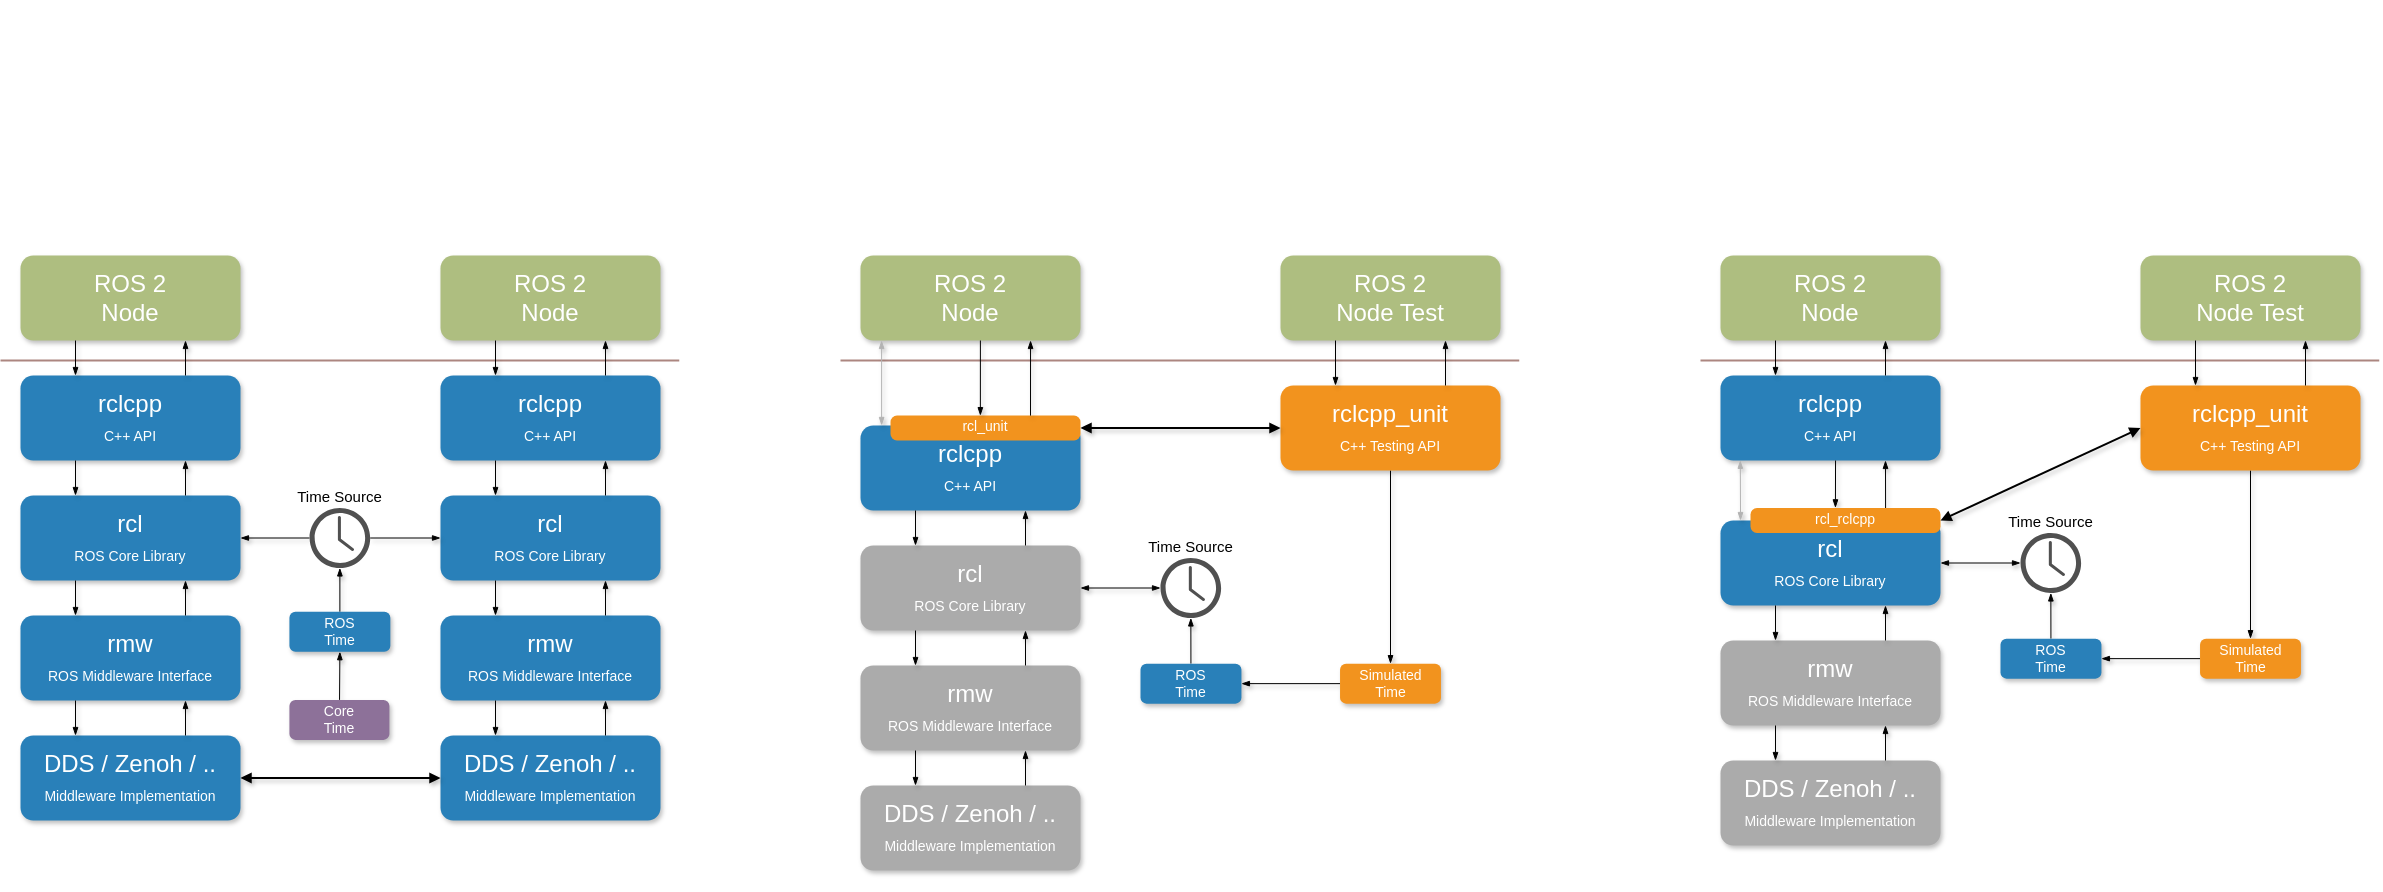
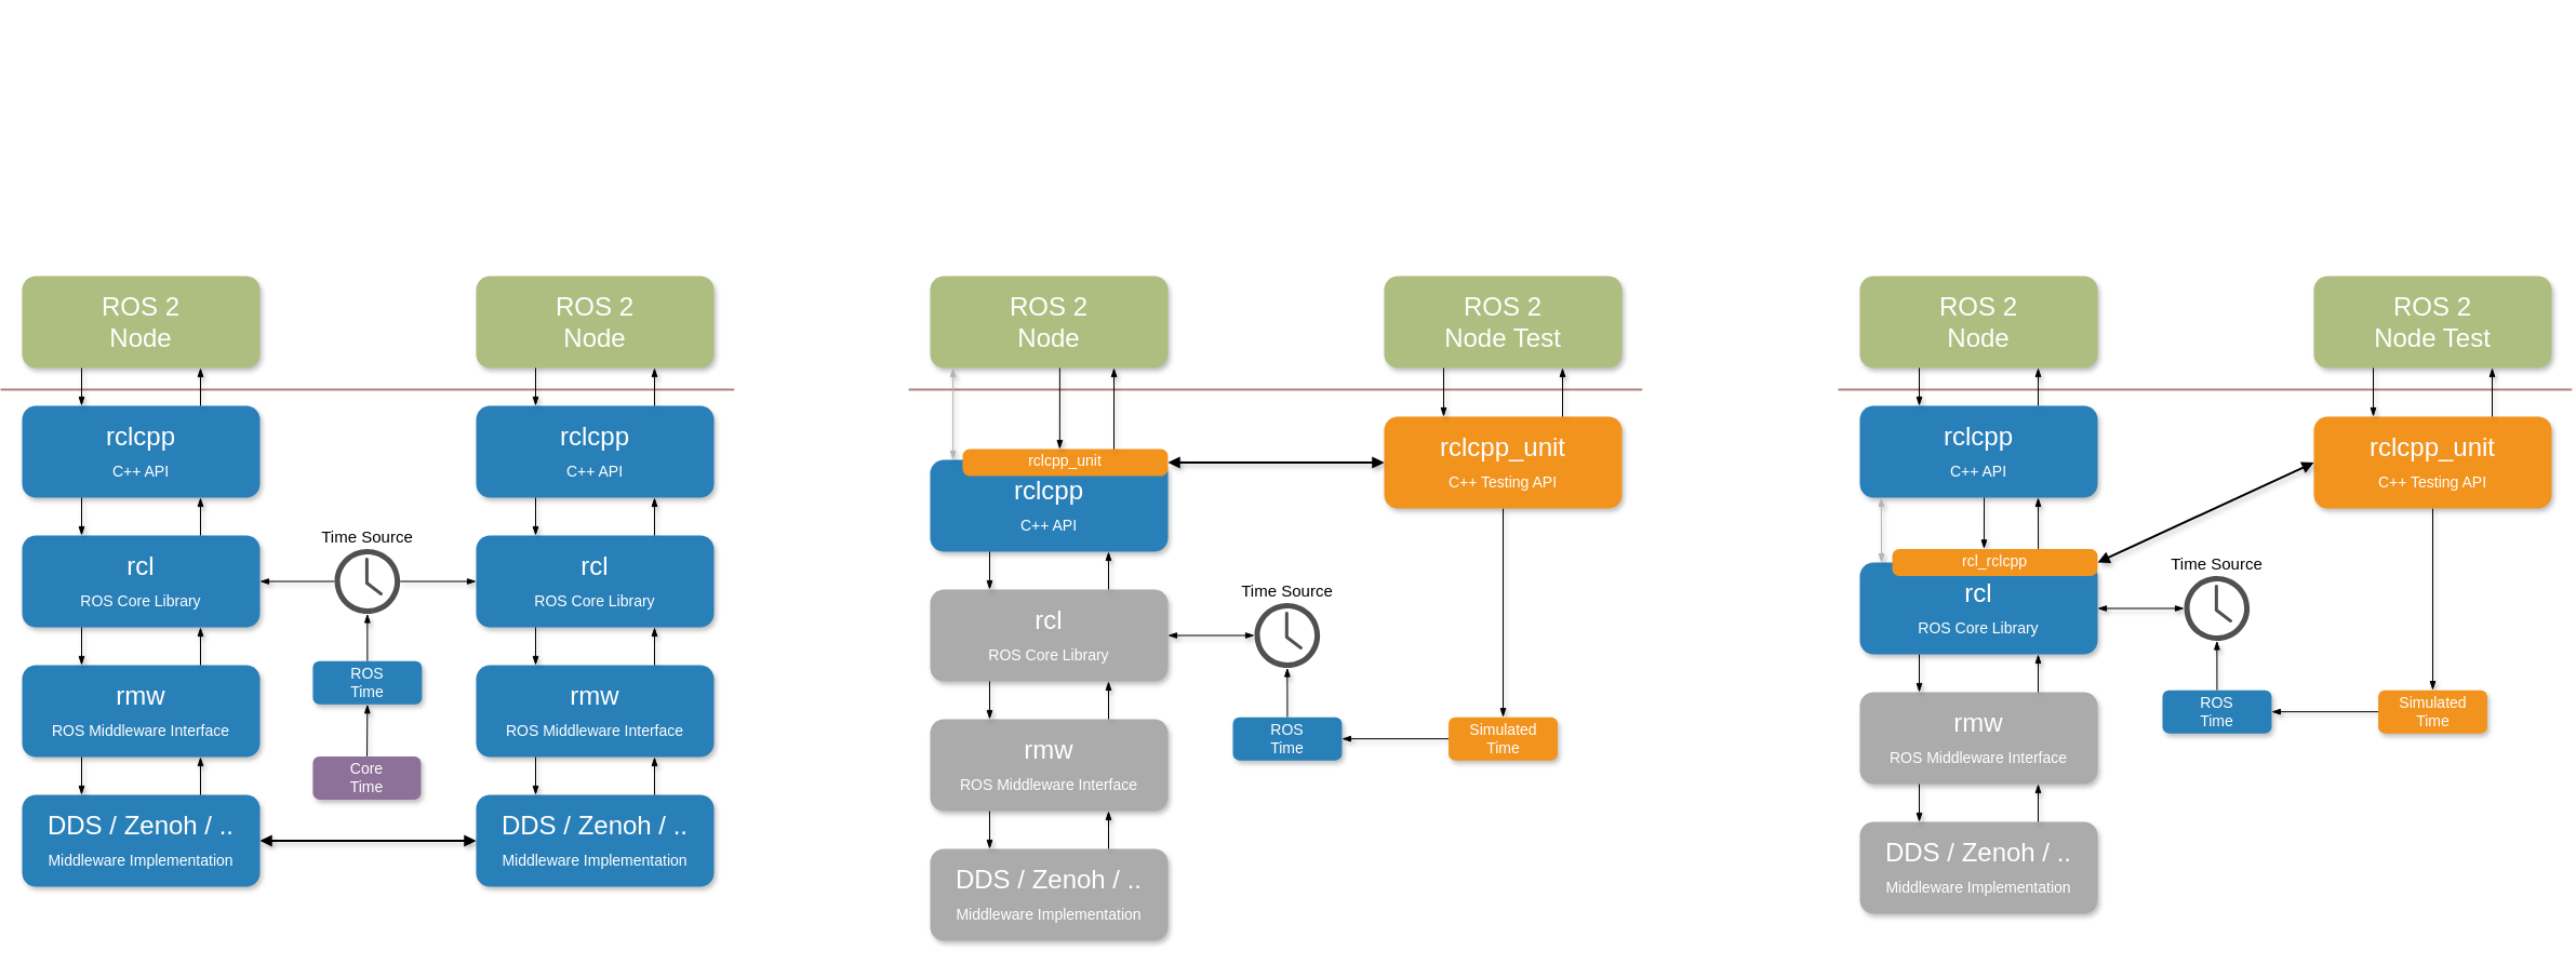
- <mxCell id="48" value="&lt;span style=&quot;font-size: 14px; background-color: transparent; color: light-dark(rgb(255, 255, 255), rgb(18, 18, 18));&quot;&gt;rcl_unit&lt;/span&gt;" style="rounded=1;whiteSpace=wrap;html=1;strokeColor=none;strokeWidth=1;fillColor=#F2931E;fontSize=24;fontColor=#FFFFFF;align=center;gradientColor=none;gradientDirection=east;verticalAlign=bottom;shadow=0;arcSize=26;" parent="1" vertex="1"><mxGeometry x="890" y="415" width="190" height="25" as="geometry" /></mxCell>
+ <mxCell id="48" value="&lt;span style=&quot;font-size: 14px; background-color: transparent; color: light-dark(rgb(255, 255, 255), rgb(18, 18, 18));&quot;&gt;rclcpp_unit&lt;/span&gt;" style="rounded=1;whiteSpace=wrap;html=1;strokeColor=none;strokeWidth=1;fillColor=#F2931E;fontSize=24;fontColor=#FFFFFF;align=center;gradientColor=none;gradientDirection=east;verticalAlign=bottom;shadow=0;arcSize=26;" parent="1" vertex="1"><mxGeometry x="890" y="415" width="190" height="25" as="geometry" /></mxCell>
